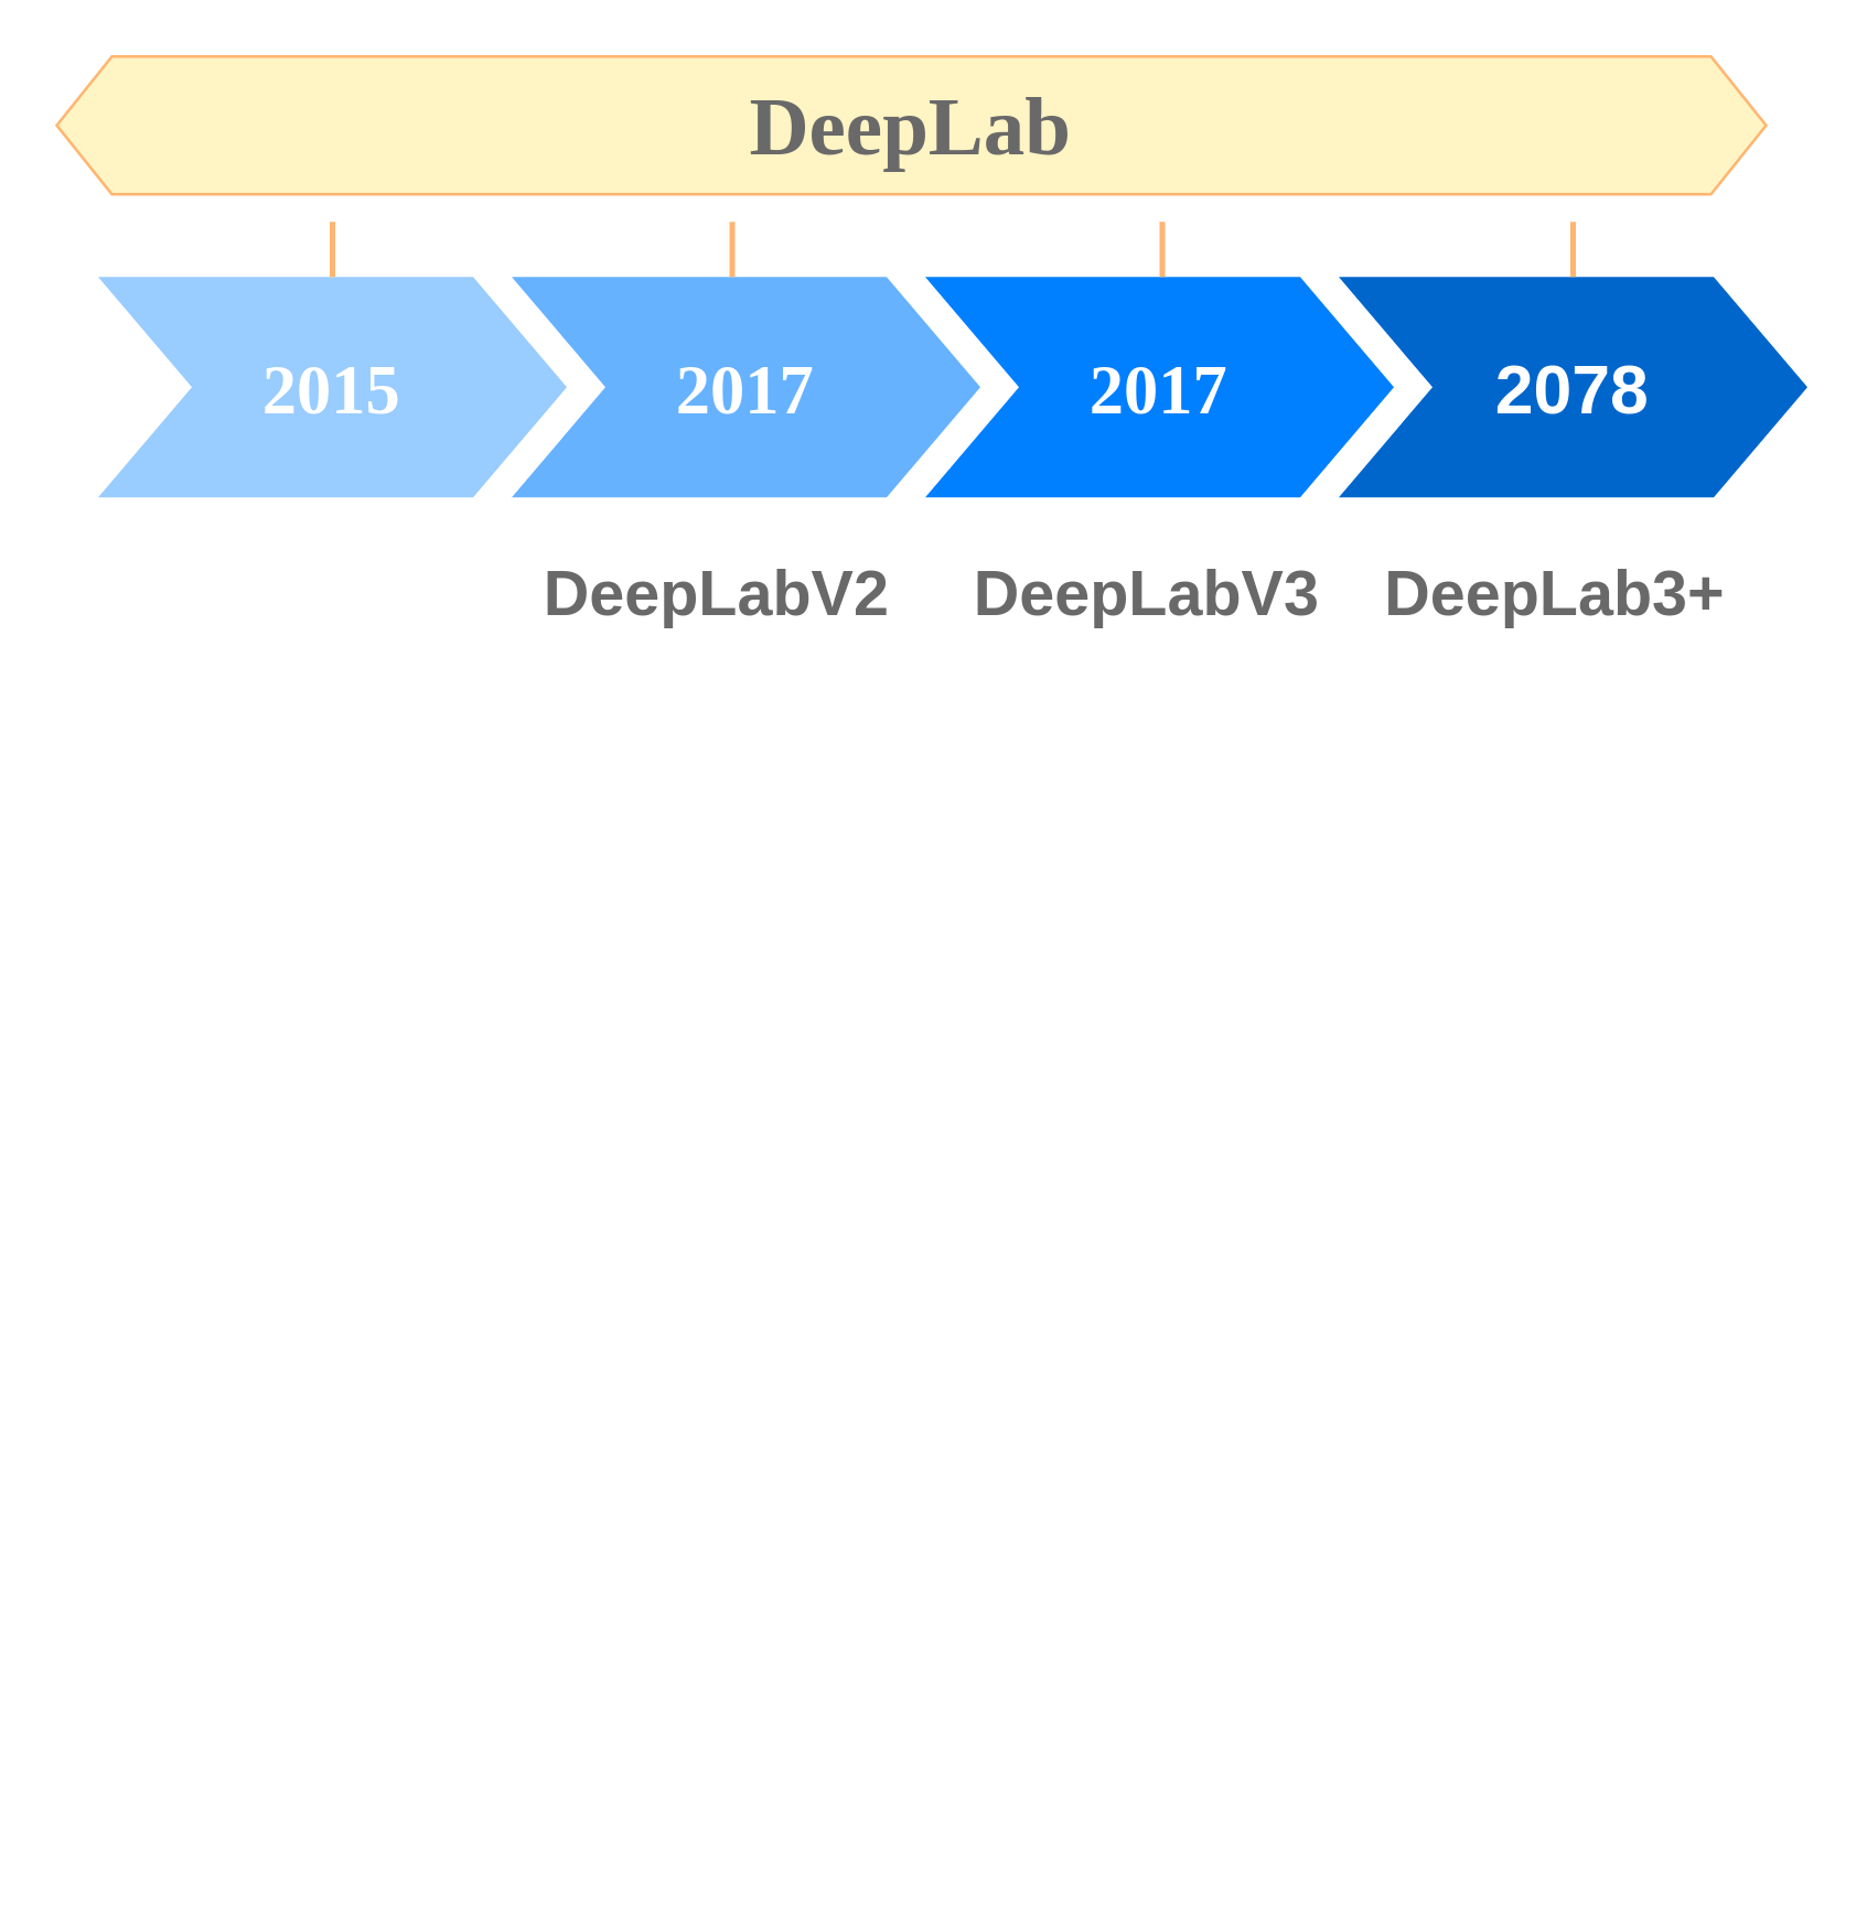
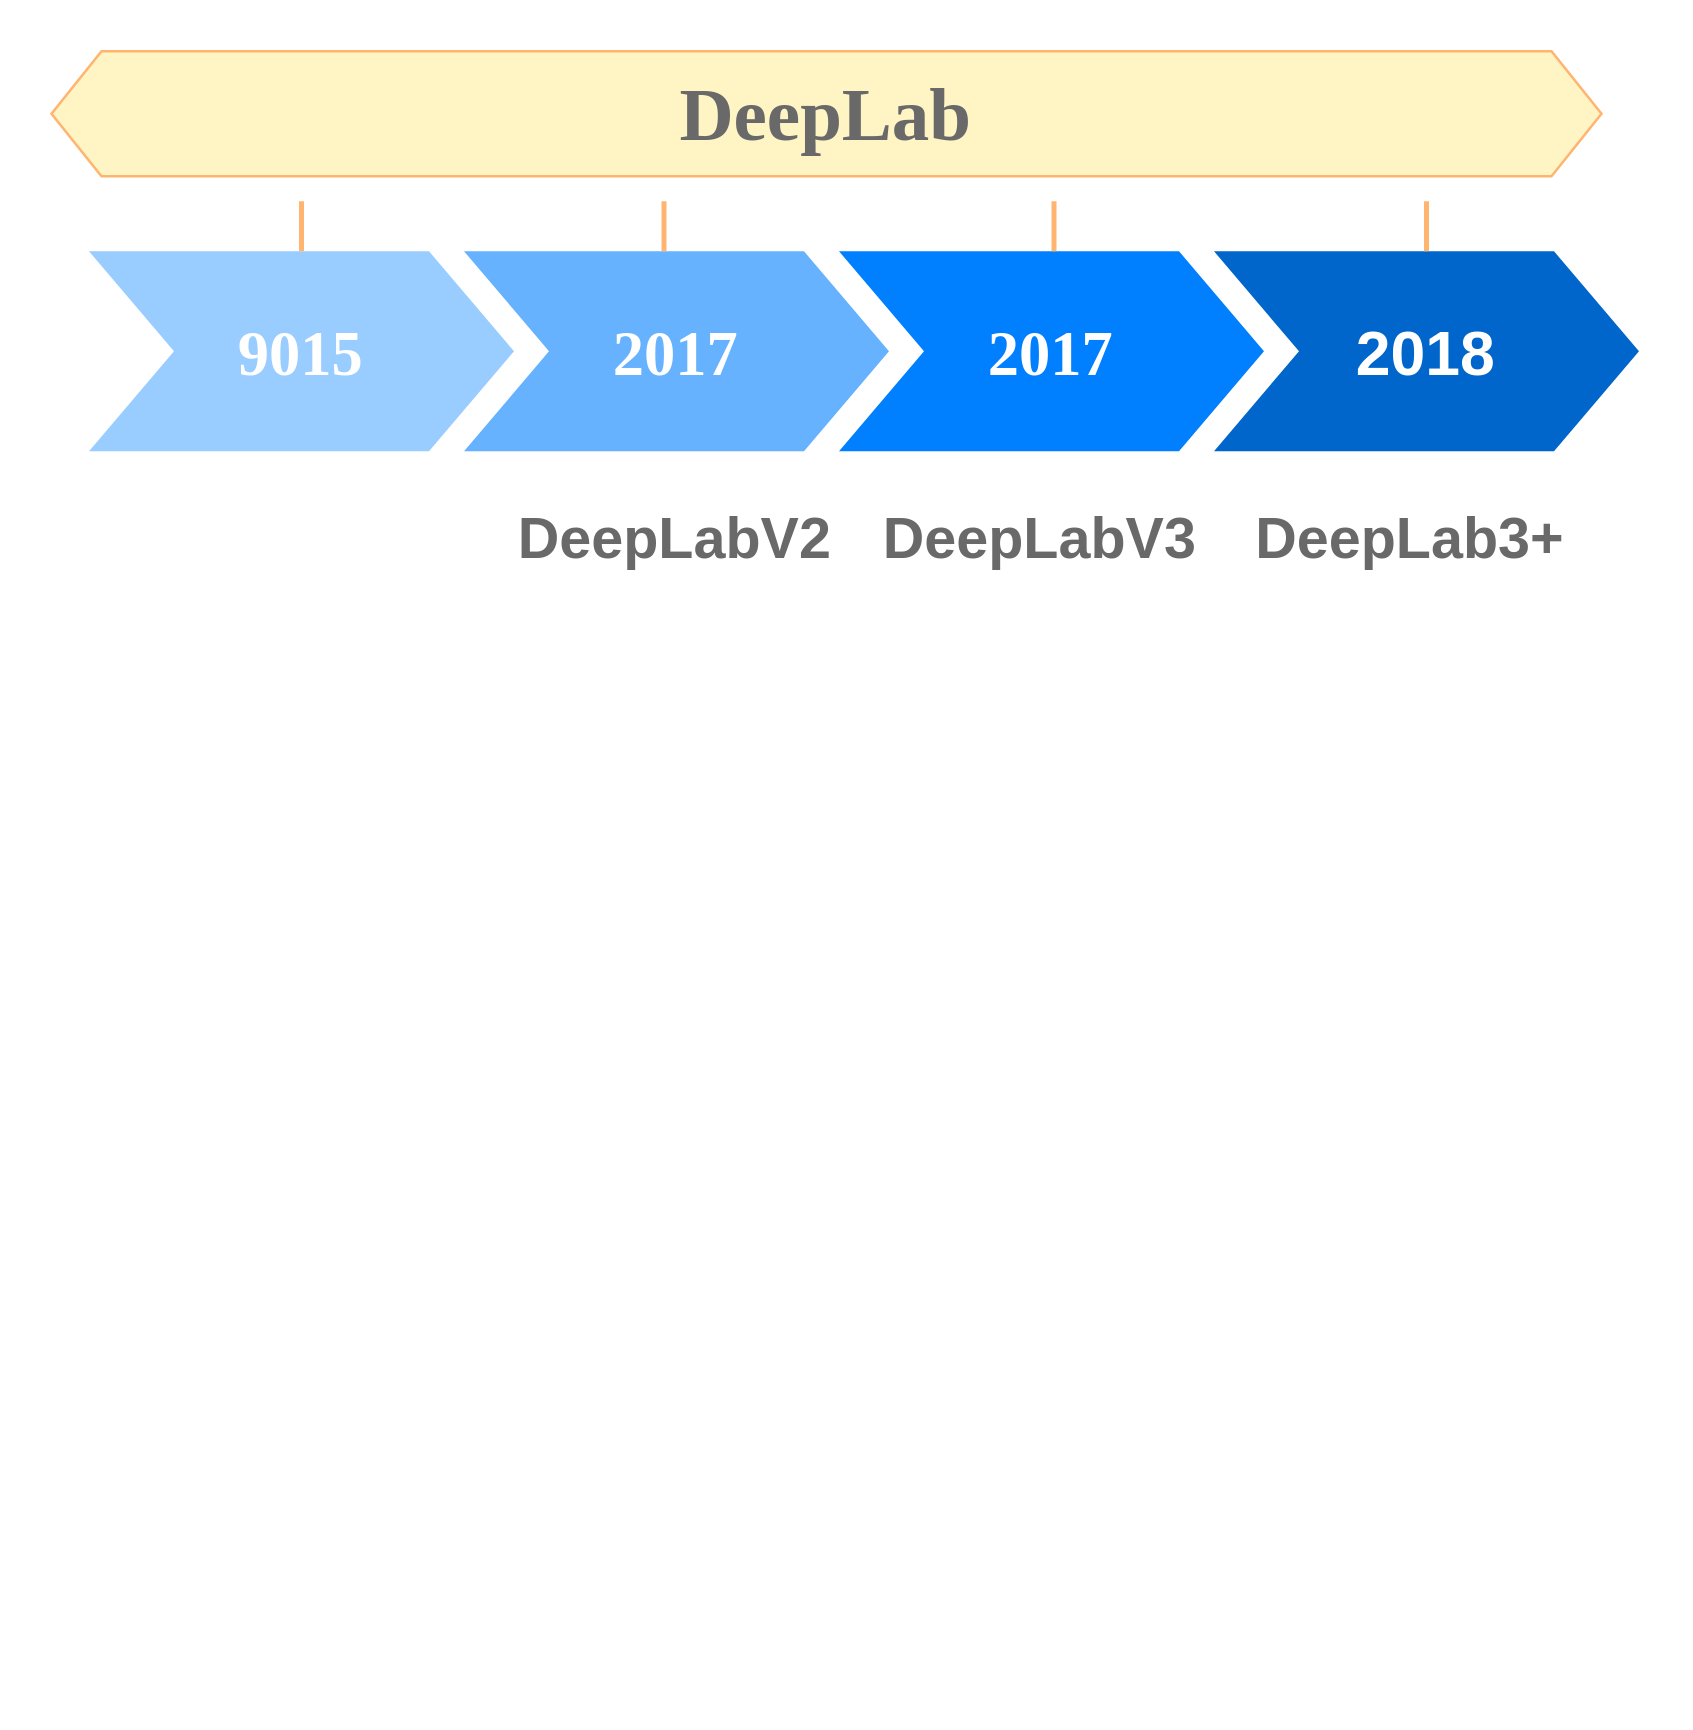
- <mxCell id="2" value="&lt;font color=&quot;#ffffff&quot; face=&quot;Tahoma&quot; style=&quot;font-size: 25px&quot;&gt;2015&lt;/font&gt;" style="shape=step;whiteSpace=wrap;html=1;fontSize=28;strokeColor=none;fontStyle=1;fillColor=#99CCFF;" parent="1" vertex="1"><mxGeometry x="35" y="100" width="170" height="80" as="geometry" /></mxCell>
+ <mxCell id="2" value="&lt;font color=&quot;#ffffff&quot; face=&quot;Tahoma&quot; style=&quot;font-size: 25px&quot;&gt;9015&lt;/font&gt;" style="shape=step;whiteSpace=wrap;html=1;fontSize=28;strokeColor=none;fontStyle=1;fillColor=#99CCFF;" parent="1" vertex="1"><mxGeometry x="35" y="100" width="170" height="80" as="geometry" /></mxCell>
- <mxCell id="5" value="&lt;font style=&quot;font-size: 25px&quot;&gt;2078&lt;/font&gt;" style="shape=step;whiteSpace=wrap;html=1;fontSize=28;fontColor=#FFFFFF;strokeColor=none;fontStyle=1;fillColor=#0066CC;" parent="1" vertex="1"><mxGeometry x="485" y="100" width="170" height="80" as="geometry" /></mxCell>
+ <mxCell id="5" value="&lt;font style=&quot;font-size: 25px&quot;&gt;2018&lt;/font&gt;" style="shape=step;whiteSpace=wrap;html=1;fontSize=28;fontColor=#FFFFFF;strokeColor=none;fontStyle=1;fillColor=#0066CC;" parent="1" vertex="1"><mxGeometry x="485" y="100" width="170" height="80" as="geometry" /></mxCell>
- <mxCell id="6" value="&lt;b&gt;&lt;font style=&quot;font-size: 23px&quot; color=&quot;#696969&quot;&gt;DeepLabV2&lt;/font&gt;&lt;br&gt;&lt;/b&gt;" style="text;spacingTop=-5;fillColor=#ffffff;whiteSpace=wrap;html=1;align=left;fontSize=12;fontFamily=Helvetica;fillColor=none;strokeColor=none;" vertex="1" parent="1"><mxGeometry x="195" y="200" width="140" height="470" as="geometry" /></mxCell>
+ <mxCell id="6" value="&lt;b&gt;&lt;font style=&quot;font-size: 23px&quot; color=&quot;#696969&quot;&gt;DeepLabV2&lt;/font&gt;&lt;br&gt;&lt;/b&gt;" style="text;spacingTop=-5;fillColor=#ffffff;whiteSpace=wrap;html=1;align=left;fontSize=12;fontFamily=Helvetica;fillColor=none;strokeColor=none;" vertex="1" parent="1"><mxGeometry x="205" y="200" width="140" height="470" as="geometry" /></mxCell>
